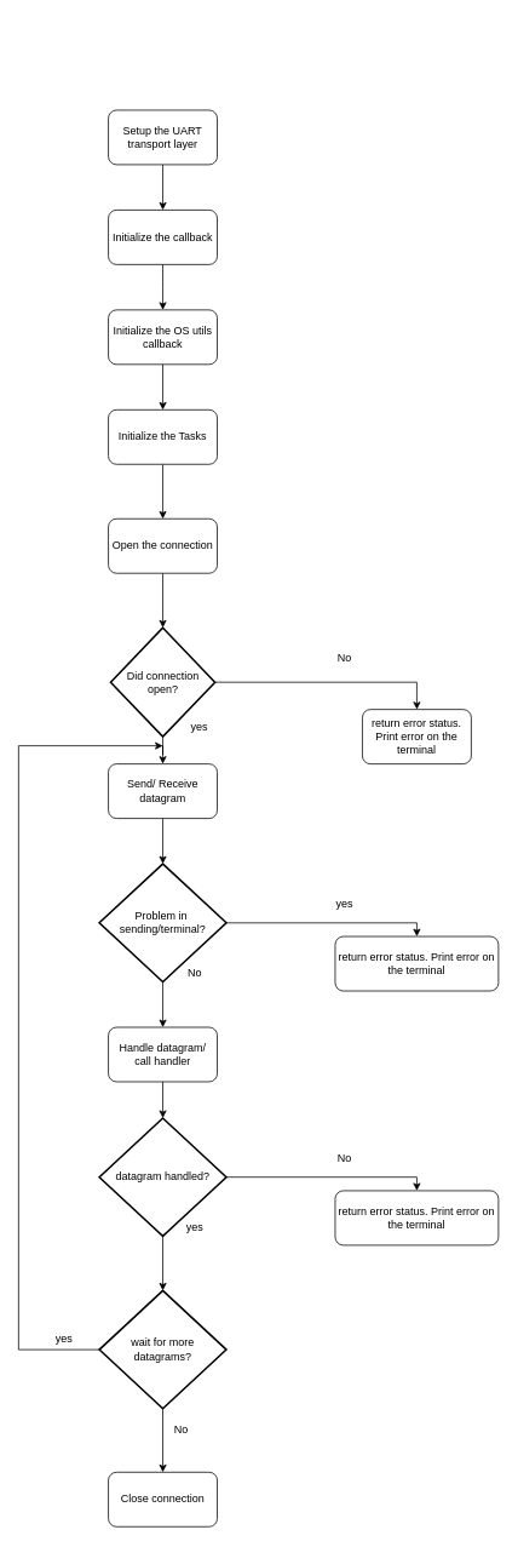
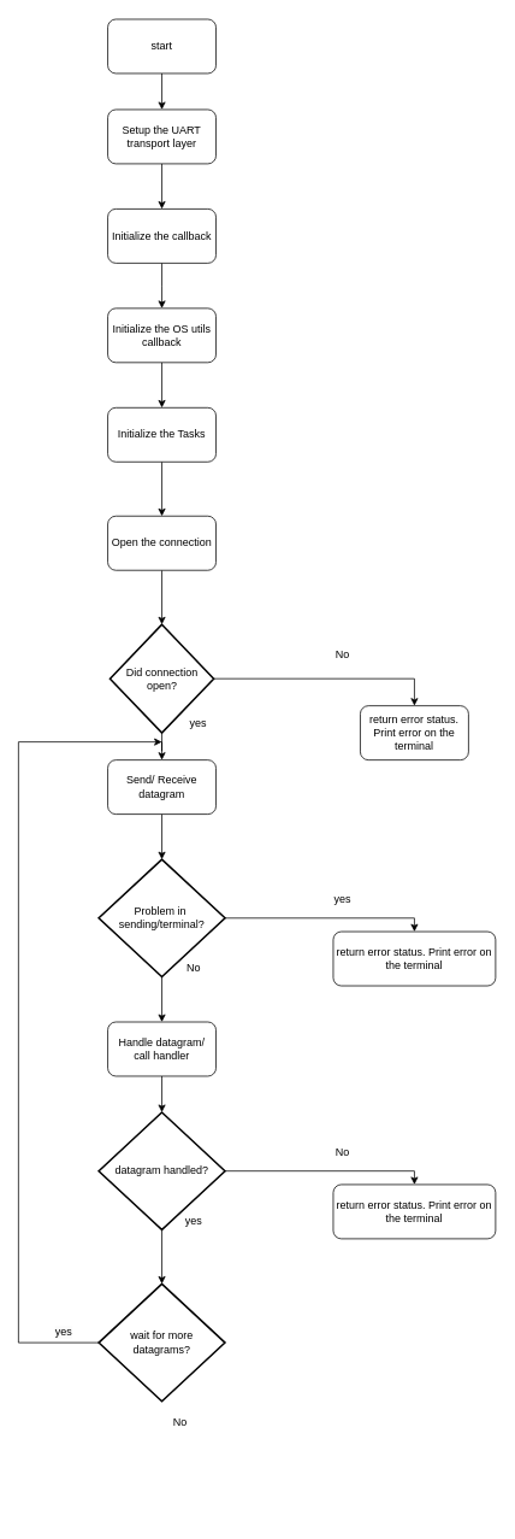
+ <mxCell id="18" value="start" style="rounded=1;whiteSpace=wrap;html=1;" parent="1" vertex="1"><mxGeometry x="119" y="20" width="120" height="60" as="geometry" /></mxCell>
+ <mxCell id="17" value="" style="edgeStyle=orthogonalEdgeStyle;rounded=0;orthogonalLoop=1;jettySize=auto;html=1;" parent="1" source="18" target="3" edge="1"><mxGeometry relative="1" as="geometry" /></mxCell>
- <mxCell id="38" value="" style="edgeStyle=orthogonalEdgeStyle;rounded=0;orthogonalLoop=1;jettySize=auto;html=1;" parent="1" source="39" target="16" edge="1"><mxGeometry relative="1" as="geometry" /></mxCell>
- <mxCell id="16" value="Close connection" style="rounded=1;whiteSpace=wrap;html=1;" parent="1" vertex="1"><mxGeometry x="119" y="1620" width="120" height="60" as="geometry" /></mxCell>
